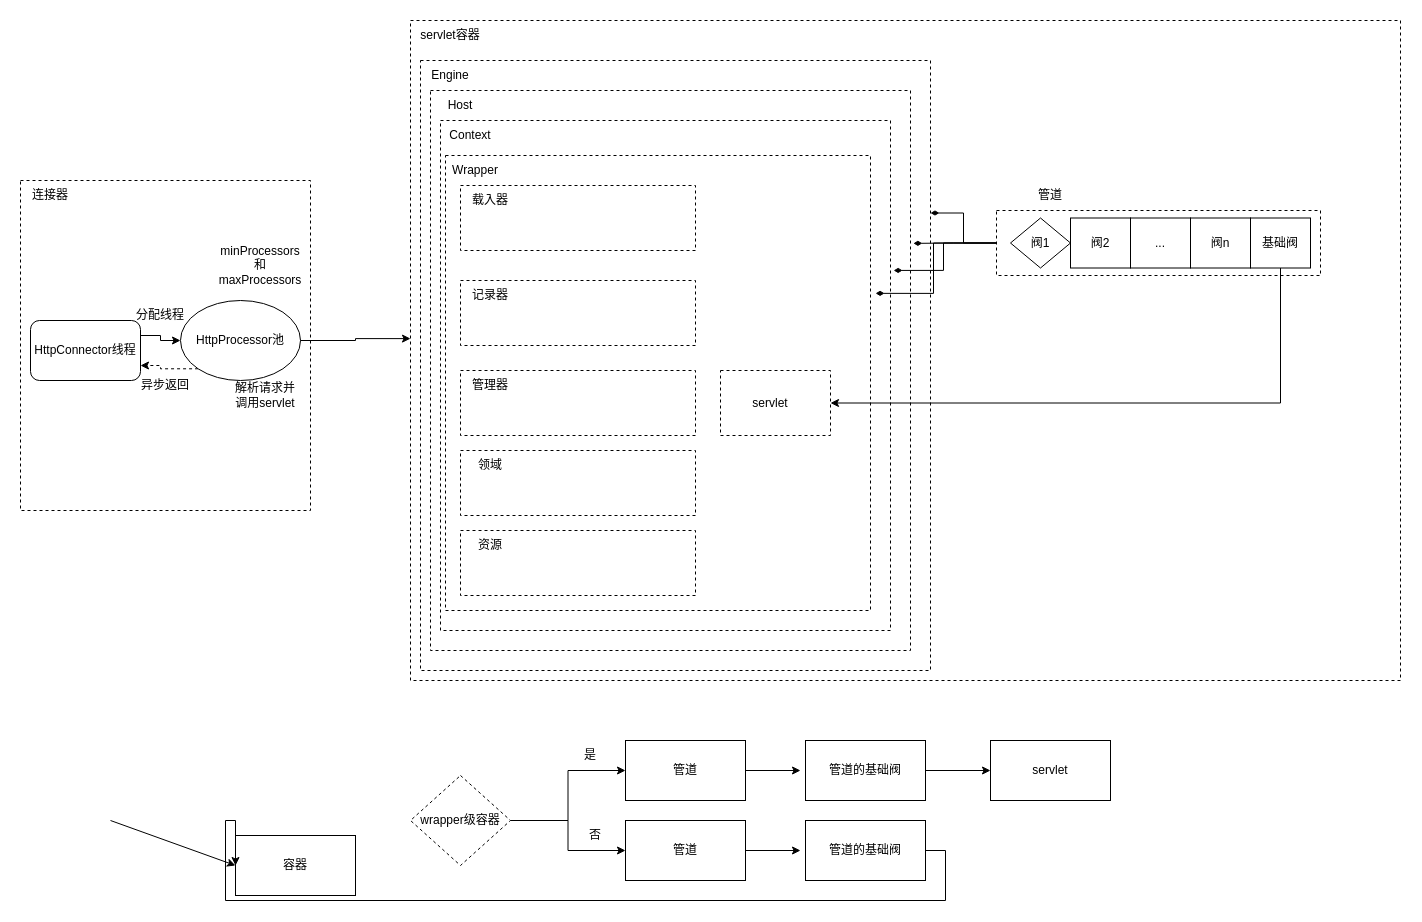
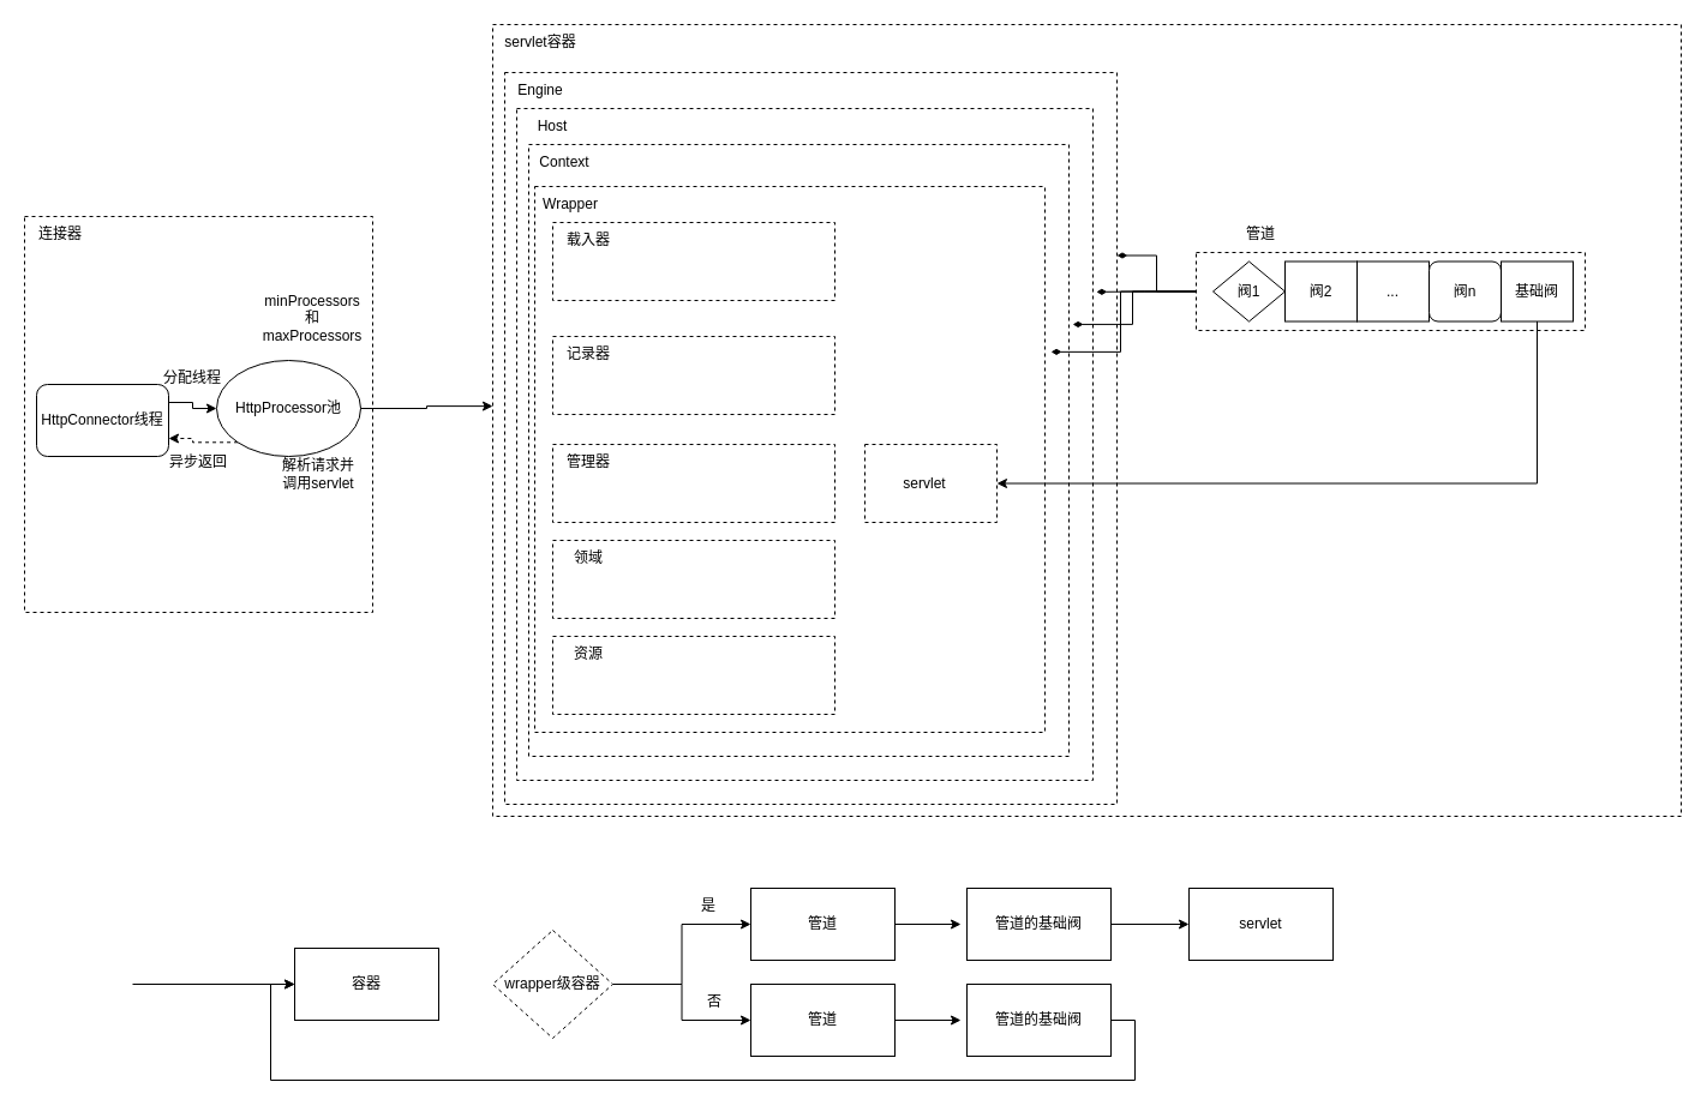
- <mxCell id="38" value="阀n" style="rounded=0;whiteSpace=wrap;html=1;" vertex="1" parent="1"><mxGeometry x="1190" y="217.5" width="60" height="50" as="geometry" /></mxCell>
+ <mxCell id="38" value="阀n" style="whiteSpace=wrap;html=1;rounded=1;" vertex="1" parent="1"><mxGeometry x="1190" y="217.5" width="60" height="50" as="geometry" /></mxCell>
- <mxCell id="47" value="容器" style="rounded=0;whiteSpace=wrap;html=1;" vertex="1" parent="1"><mxGeometry x="235" y="835" width="120" height="60" as="geometry" /></mxCell>
+ <mxCell id="47" value="容器" style="rounded=0;whiteSpace=wrap;html=1;" vertex="1" parent="1"><mxGeometry x="245" y="790" width="120" height="60" as="geometry" /></mxCell>
